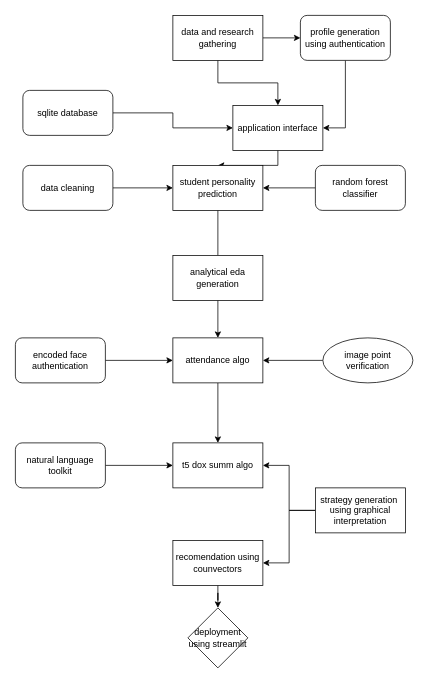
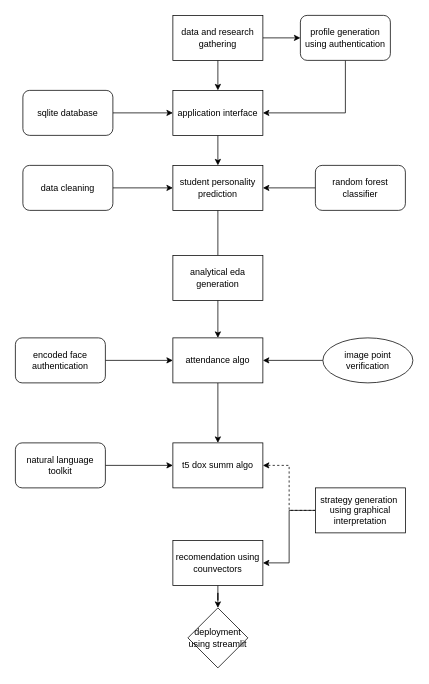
- <mxCell id="8" value="application interface" style="rounded=0;whiteSpace=wrap;html=1;" vertex="1" parent="1"><mxGeometry x="310" y="140" width="120" height="60" as="geometry" /></mxCell>
+ <mxCell id="8" value="application interface" style="rounded=0;whiteSpace=wrap;html=1;" vertex="1" parent="1"><mxGeometry x="230" y="120" width="120" height="60" as="geometry" /></mxCell>
- <mxCell id="31" style="edgeStyle=orthogonalEdgeStyle;rounded=0;orthogonalLoop=1;jettySize=auto;html=1;exitX=0;exitY=0.5;exitDx=0;exitDy=0;entryX=1;entryY=0.5;entryDx=0;entryDy=0;" edge="1" parent="1" source="33" target="25"><mxGeometry relative="1" as="geometry" /></mxCell>
+ <mxCell id="31" style="edgeStyle=orthogonalEdgeStyle;rounded=0;orthogonalLoop=1;jettySize=auto;html=1;exitX=0;exitY=0.5;exitDx=0;exitDy=0;entryX=1;entryY=0.5;entryDx=0;entryDy=0;dashed=1;" edge="1" parent="1" source="33" target="25"><mxGeometry relative="1" as="geometry" /></mxCell>
